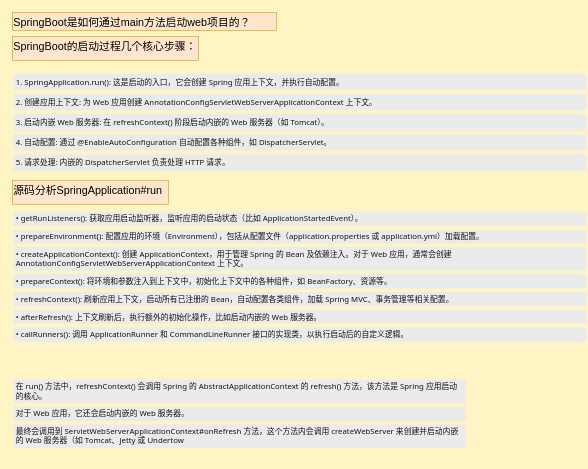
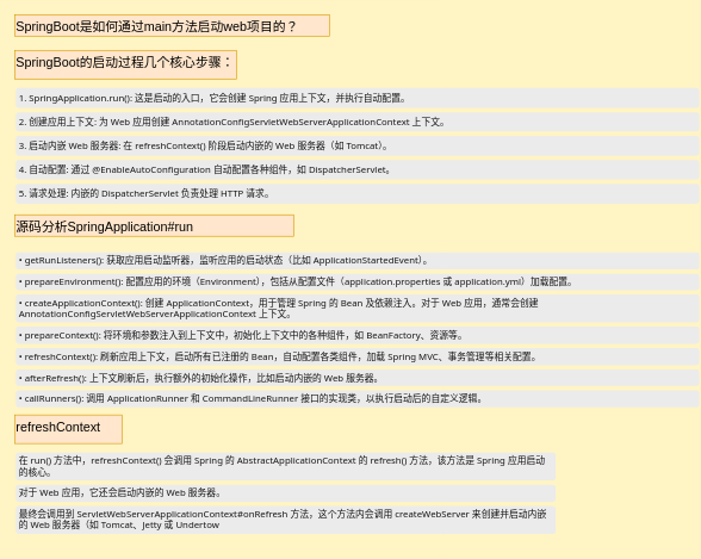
- <mxCell id="3" value="SpringBoot的启动过程几个核心步骤：" style="text;whiteSpace=wrap;fillColor=#ffe6cc;strokeColor=#d79b00;fontSize=18;" vertex="1" parent="1"><mxGeometry x="20" y="60" width="310" height="40" as="geometry" /></mxCell>
+ <mxCell id="3" value="SpringBoot的启动过程几个核心步骤：" style="text;whiteSpace=wrap;fillColor=#ffe6cc;strokeColor=#d79b00;fontSize=18;" vertex="1" parent="1"><mxGeometry x="20" y="70" width="310" height="40" as="geometry" /></mxCell>
- <mxCell id="5" value="源码分析SpringApplication#run" style="text;whiteSpace=wrap;fontFamily=Helvetica;fontSize=18;fillColor=#ffe6cc;strokeColor=#d79b00;" vertex="1" parent="1"><mxGeometry x="20" y="300" width="260" height="40" as="geometry" /></mxCell>
+ <mxCell id="5" value="源码分析SpringApplication#run" style="text;whiteSpace=wrap;fontFamily=Helvetica;fontSize=18;fillColor=#ffe6cc;strokeColor=#d79b00;" vertex="1" parent="1"><mxGeometry x="20" y="300" width="390" height="30" as="geometry" /></mxCell>
+ <mxCell id="7" value="refreshContext" style="text;whiteSpace=wrap;fontFamily=Helvetica;fontSize=18;fillColor=#ffe6cc;strokeColor=#d79b00;" vertex="1" parent="1"><mxGeometry x="20" y="580" width="150" height="40" as="geometry" /></mxCell>
